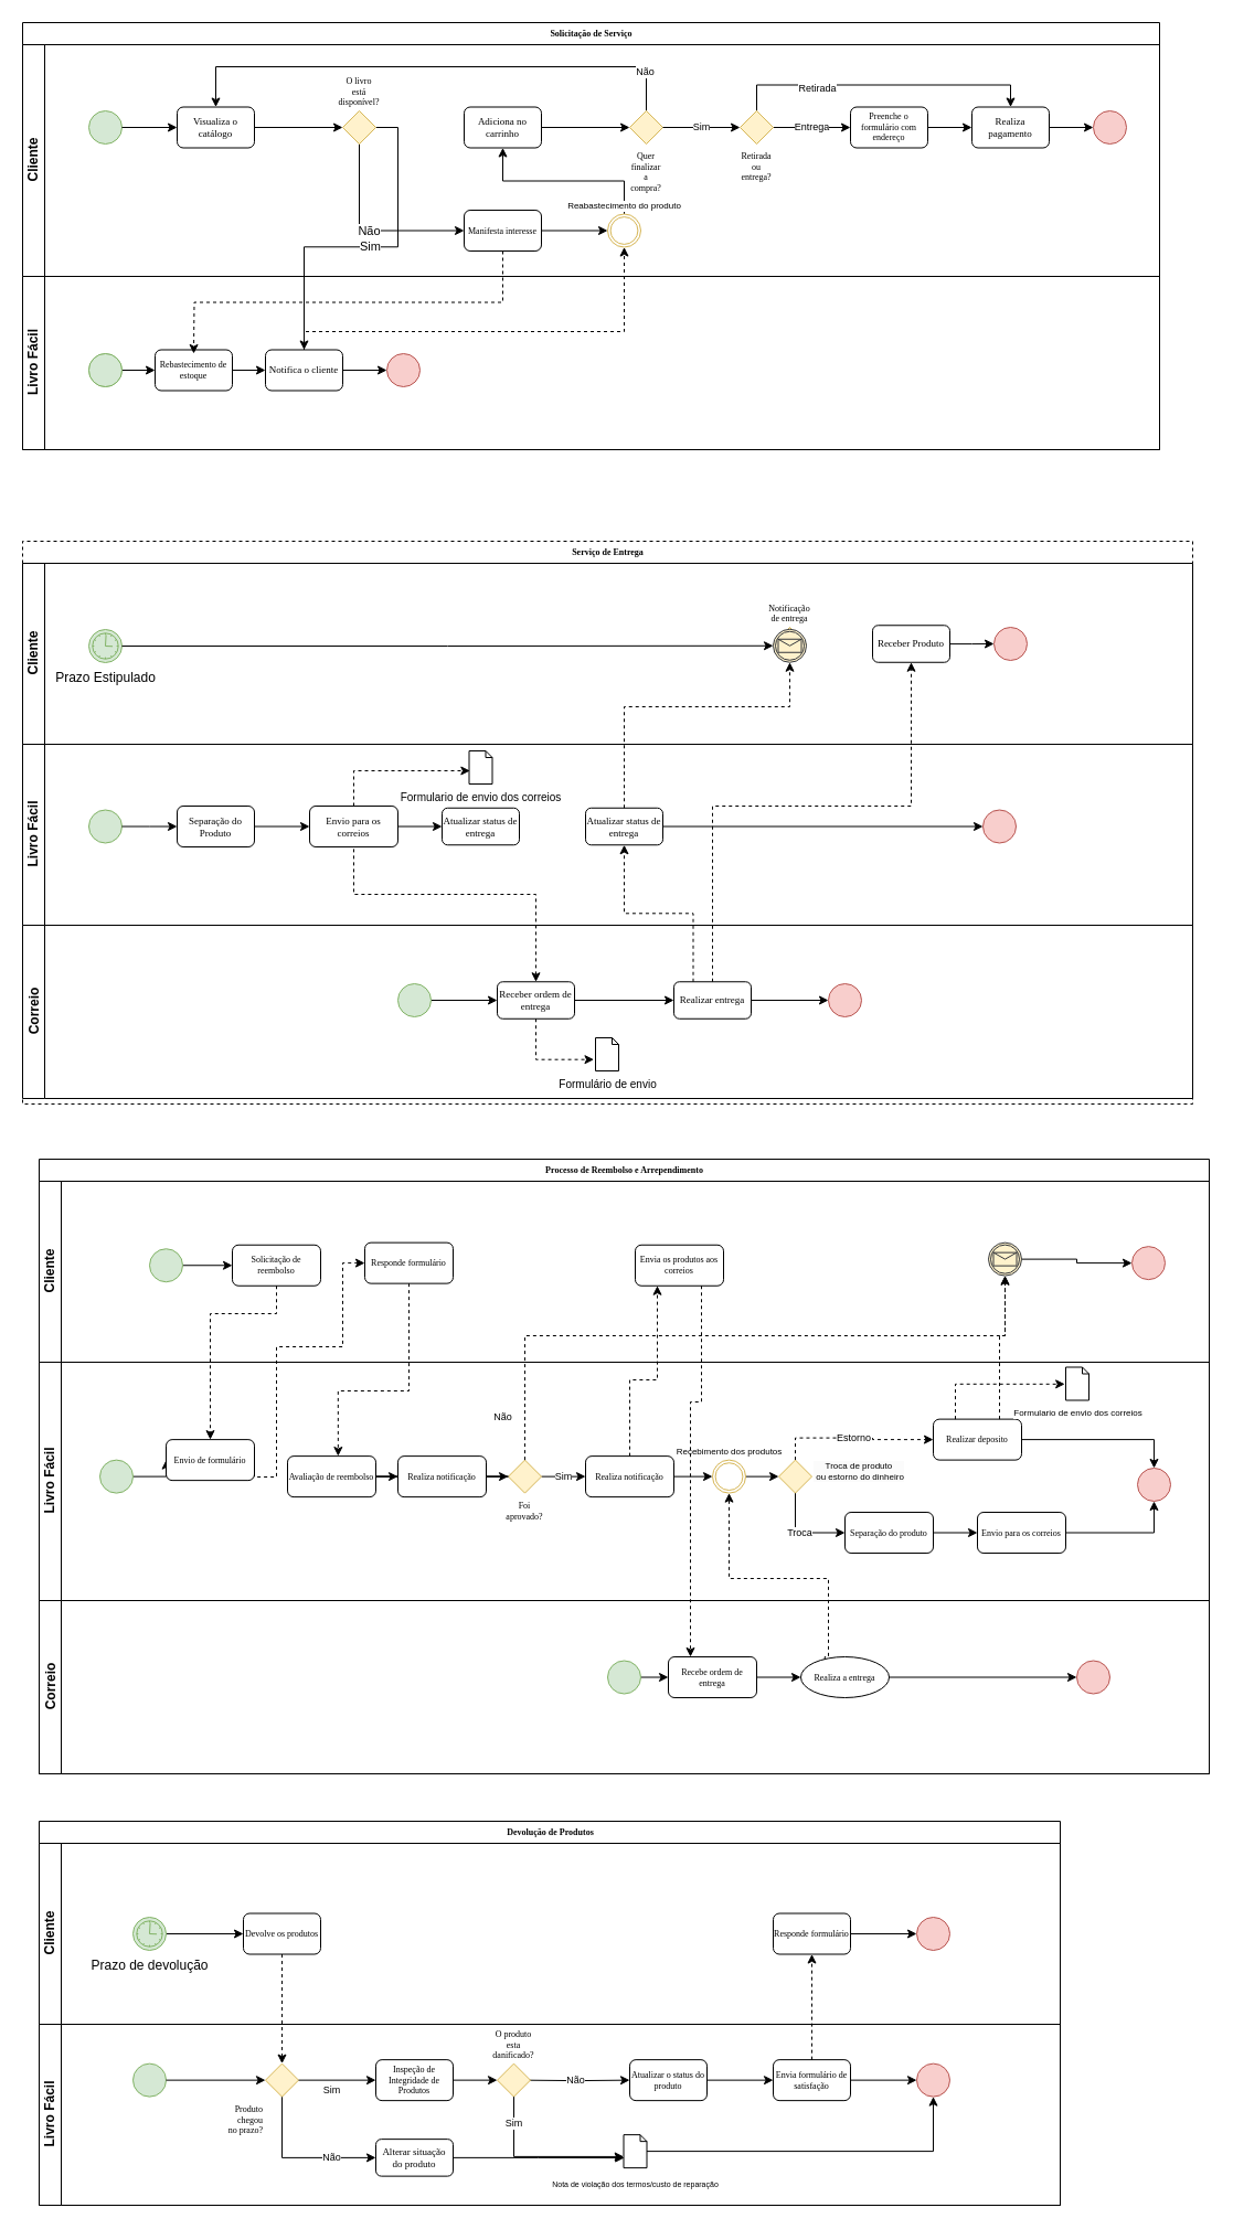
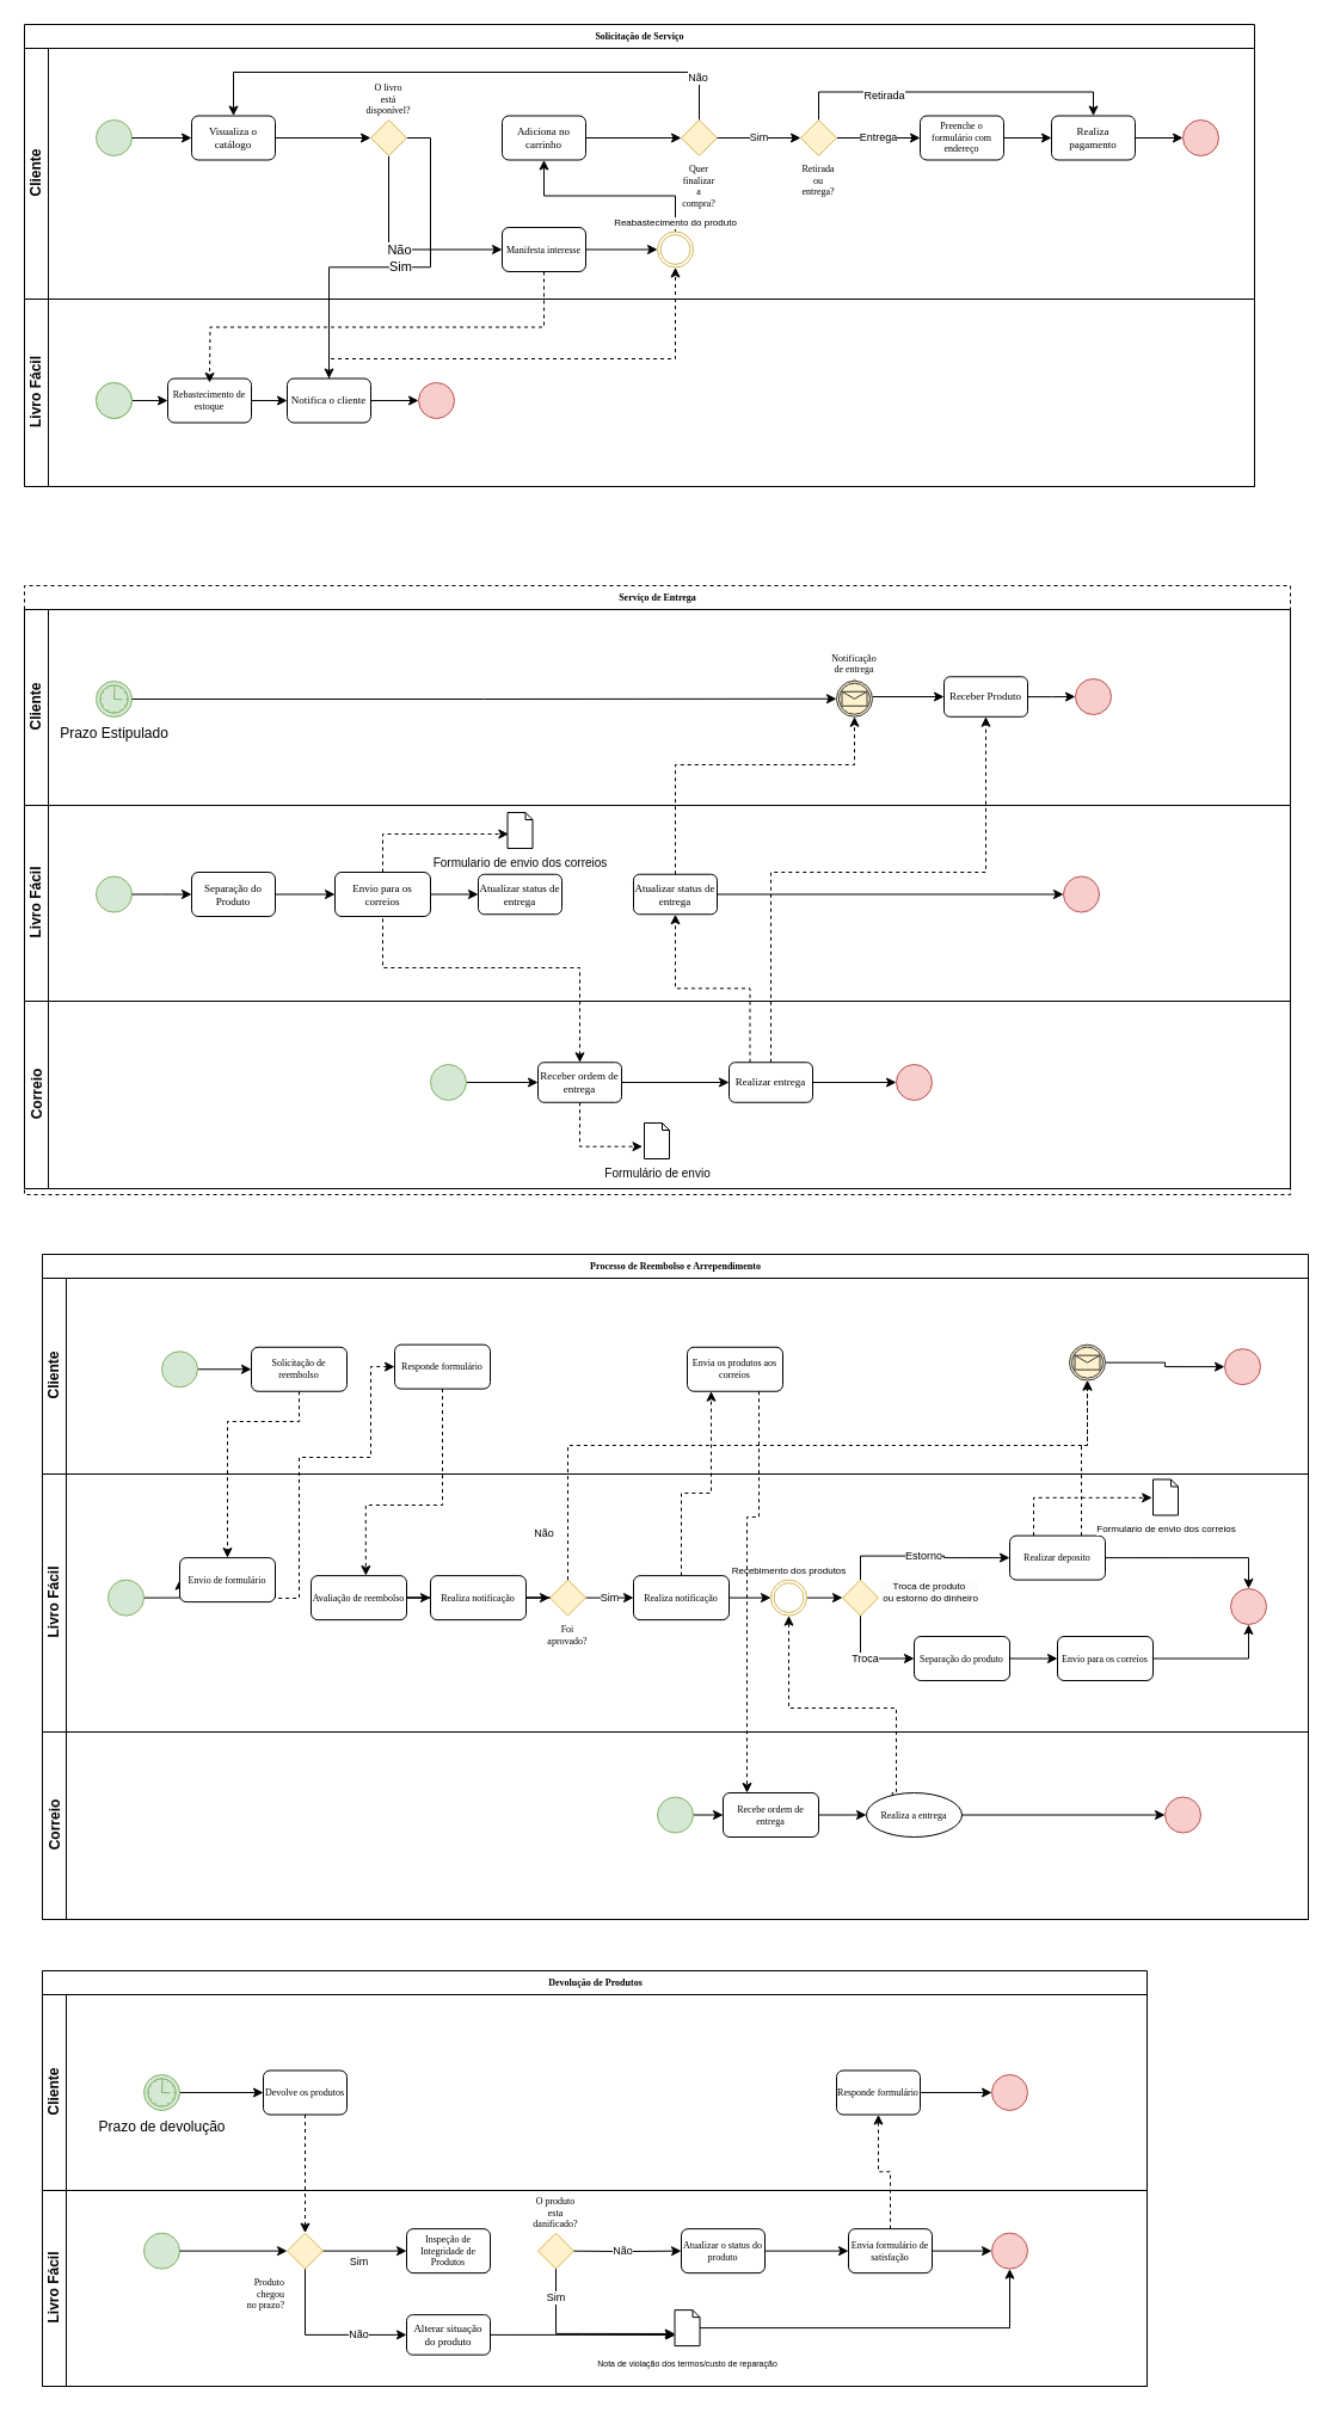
+ <mxCell id="5" style="edgeStyle=orthogonalEdgeStyle;rounded=0;orthogonalLoop=1;jettySize=auto;html=1;entryX=0;entryY=0.5;entryDx=0;entryDy=0;" parent="3" source="6" target="10" edge="1"><mxGeometry relative="1" as="geometry"><mxPoint x="760" y="73" as="targetPoint" /></mxGeometry></mxCell>
- <mxCell id="93" value="Estorno" style="edgeStyle=orthogonalEdgeStyle;rounded=0;orthogonalLoop=1;jettySize=auto;html=1;exitX=0.5;exitY=0;exitDx=0;exitDy=0;exitPerimeter=0;entryX=0;entryY=0.5;entryDx=0;entryDy=0;fontSize=9;dashed=1;" parent="80" source="95" target="88" edge="1"><mxGeometry relative="1" as="geometry" /></mxCell>
+ <mxCell id="93" value="Estorno" style="edgeStyle=orthogonalEdgeStyle;rounded=0;orthogonalLoop=1;jettySize=auto;html=1;exitX=0.5;exitY=0;exitDx=0;exitDy=0;exitPerimeter=0;entryX=0;entryY=0.5;entryDx=0;entryDy=0;fontSize=9;" parent="80" source="95" target="88" edge="1"><mxGeometry relative="1" as="geometry" /></mxCell>
- <mxCell id="62" style="edgeStyle=orthogonalEdgeStyle;rounded=0;orthogonalLoop=1;jettySize=auto;html=1;exitX=1;exitY=0.5;exitDx=0;exitDy=0;entryX=0;entryY=0.5;entryDx=0;entryDy=0;entryPerimeter=0;" edge="1" parent="48" source="61" target="54"><mxGeometry relative="1" as="geometry" /></mxCell>
- <mxCell id="65" value="Envia formulário de satisfação" style="rounded=1;whiteSpace=wrap;html=1;shadow=0;labelBackgroundColor=none;strokeWidth=1;fontFamily=Verdana;fontSize=8;align=center;" vertex="1" parent="48"><mxGeometry x="665" y="32.13" width="70" height="37" as="geometry" /></mxCell>
+ <mxCell id="65" value="Envia formulário de satisfação" style="rounded=1;whiteSpace=wrap;html=1;shadow=0;labelBackgroundColor=none;strokeWidth=1;fontFamily=Verdana;fontSize=8;align=center;" vertex="1" parent="48"><mxGeometry x="675" y="32.13" width="70" height="37" as="geometry" /></mxCell>
